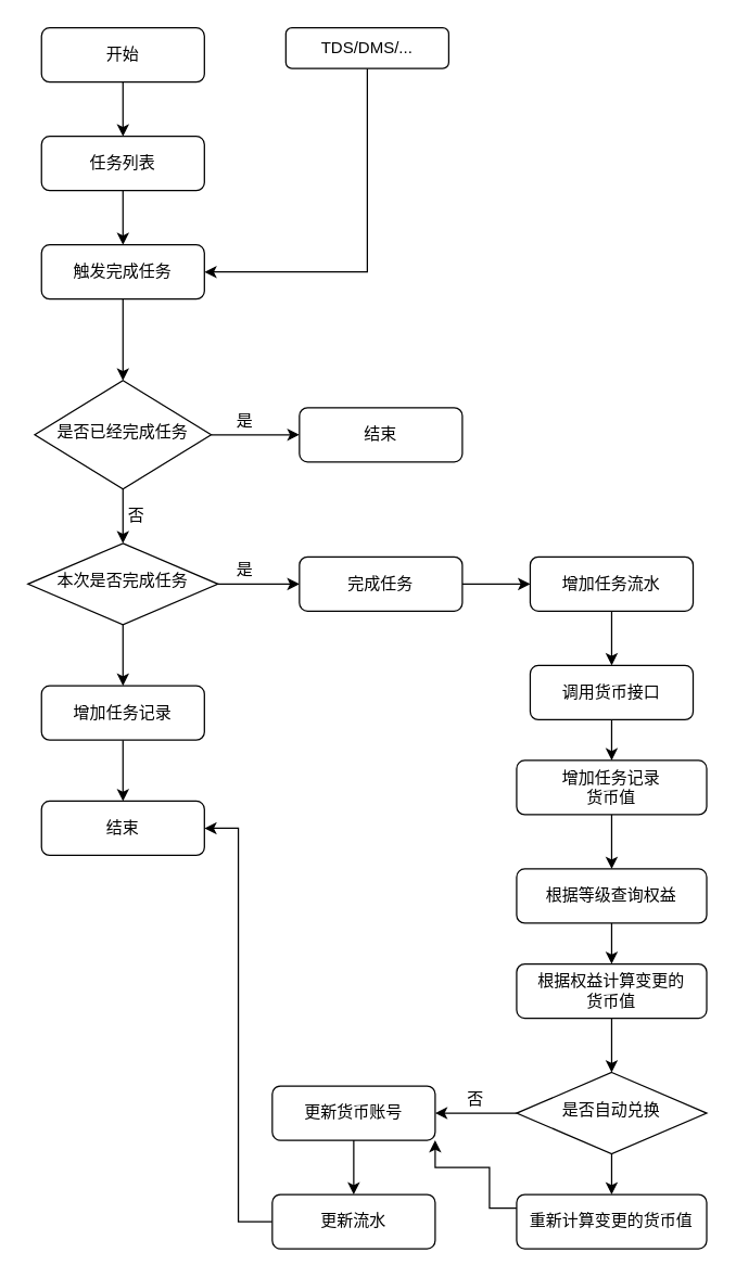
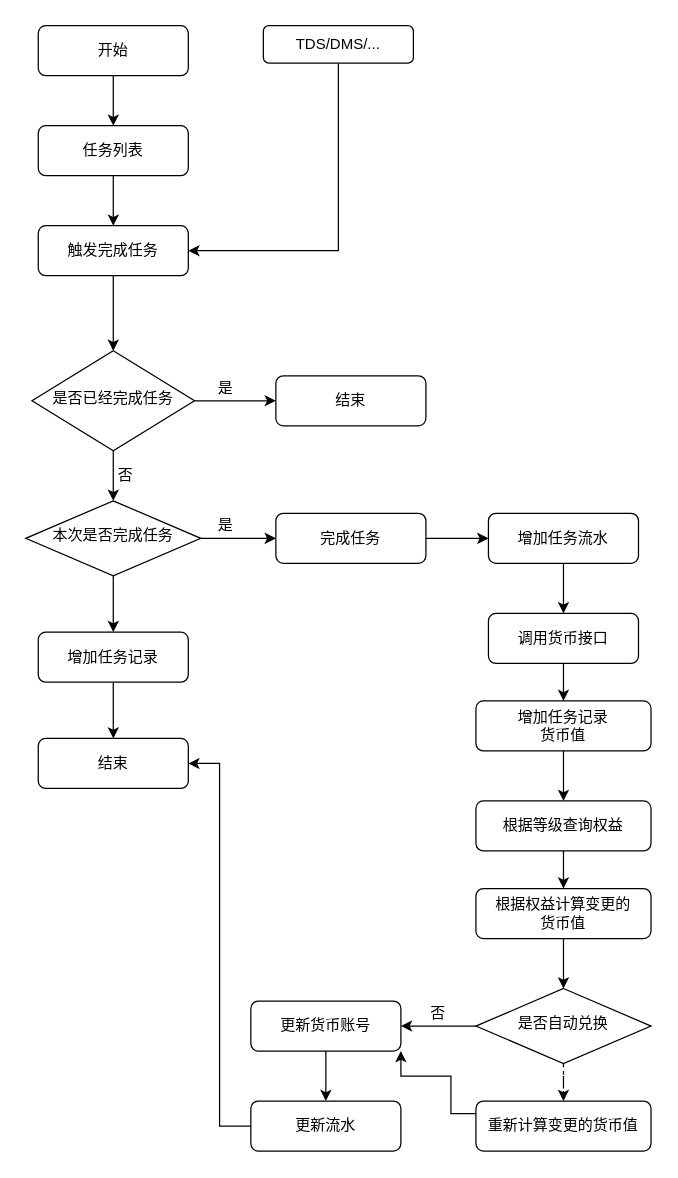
- <mxCell id="36" value="" style="edgeStyle=orthogonalEdgeStyle;rounded=0;orthogonalLoop=1;jettySize=auto;html=1;" edge="1" parent="1" source="37" target="44"><mxGeometry relative="1" as="geometry" /></mxCell>
+ <mxCell id="36" value="" style="edgeStyle=orthogonalEdgeStyle;rounded=0;orthogonalLoop=1;jettySize=auto;html=1;dashed=1;" edge="1" parent="1" source="37" target="44"><mxGeometry relative="1" as="geometry" /></mxCell>
